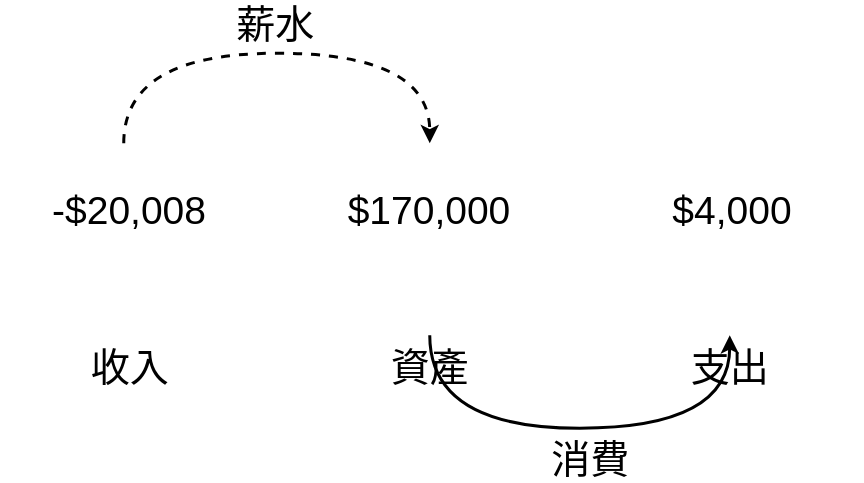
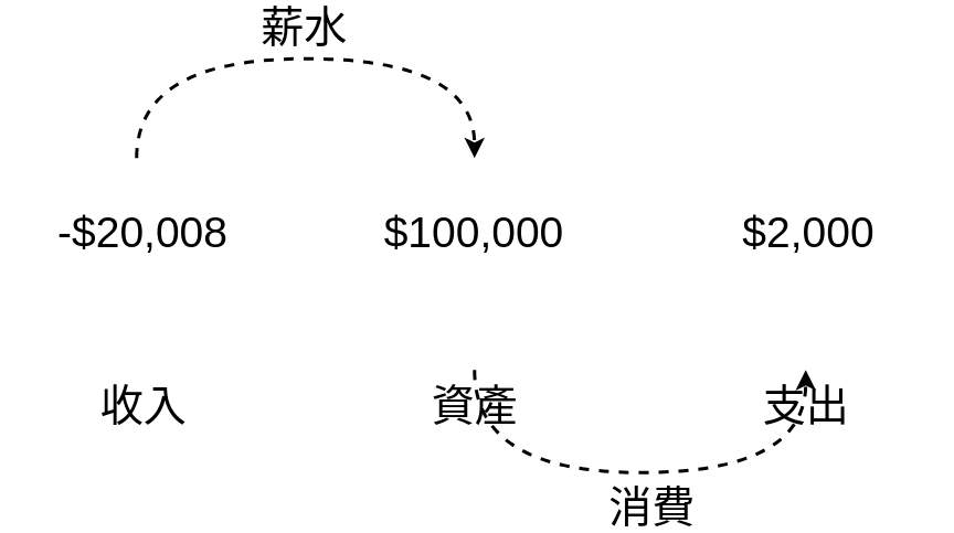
- <mxCell id="9" value="$170,000" style="text;html=1;strokeColor=none;fillColor=none;align=center;verticalAlign=middle;whiteSpace=wrap;rounded=0;fontSize=26;" vertex="1" parent="1"><mxGeometry x="220" y="100" width="132" height="50" as="geometry" /></mxCell>
+ <mxCell id="9" value="$100,000" style="text;html=1;strokeColor=none;fillColor=none;align=center;verticalAlign=middle;whiteSpace=wrap;rounded=0;fontSize=26;" vertex="1" parent="1"><mxGeometry x="220" y="100" width="132" height="50" as="geometry" /></mxCell>
- <mxCell id="10" value="$4,000" style="text;html=1;strokeColor=none;fillColor=none;align=center;verticalAlign=middle;whiteSpace=wrap;rounded=0;fontSize=26;" vertex="1" parent="1"><mxGeometry x="422" y="100" width="132" height="50" as="geometry" /></mxCell>
+ <mxCell id="10" value="$2,000" style="text;html=1;strokeColor=none;fillColor=none;align=center;verticalAlign=middle;whiteSpace=wrap;rounded=0;fontSize=26;" vertex="1" parent="1"><mxGeometry x="422" y="100" width="132" height="50" as="geometry" /></mxCell>
- <mxCell id="2" style="edgeStyle=orthogonalEdgeStyle;curved=1;orthogonalLoop=1;jettySize=auto;html=1;entryX=0.5;entryY=1;entryDx=0;entryDy=0;strokeWidth=2;fontSize=26;exitX=0.5;exitY=1;exitDx=0;exitDy=0;" edge="1" parent="1" source="4" target="5"><mxGeometry relative="1" as="geometry"><Array as="points"><mxPoint x="286" y="270" /><mxPoint x="486" y="270" /></Array></mxGeometry></mxCell>
+ <mxCell id="2" style="edgeStyle=orthogonalEdgeStyle;curved=1;orthogonalLoop=1;jettySize=auto;html=1;entryX=0.5;entryY=1;entryDx=0;entryDy=0;strokeWidth=2;fontSize=26;exitX=0.5;exitY=1;exitDx=0;exitDy=0;dashed=1;" edge="1" parent="1" source="4" target="5"><mxGeometry relative="1" as="geometry"><Array as="points"><mxPoint x="286" y="270" /><mxPoint x="486" y="270" /></Array></mxGeometry></mxCell>
